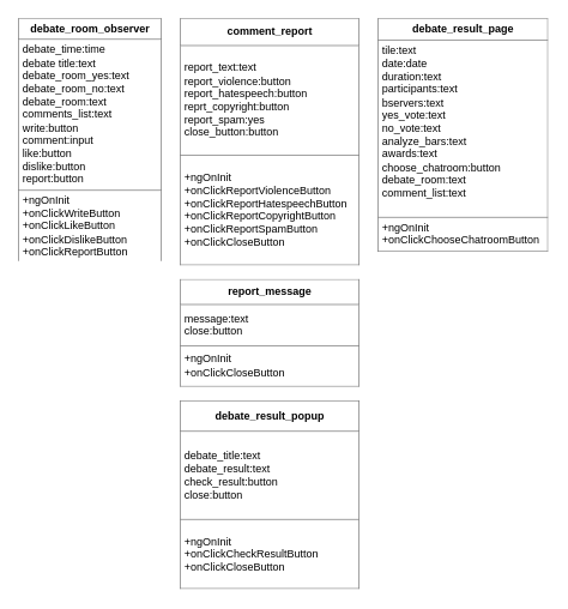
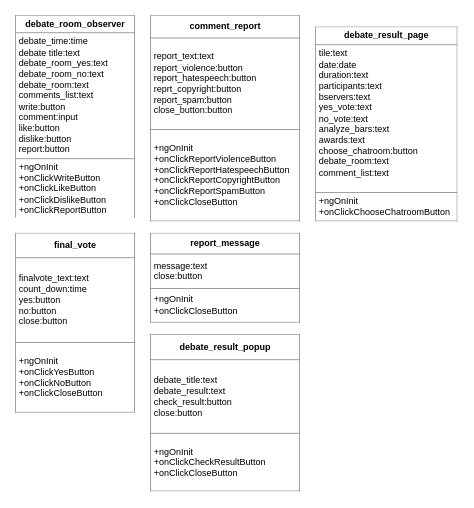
- <mxCell id="3" value="&lt;table border=&quot;1&quot; width=&quot;100%&quot; cellpadding=&quot;4&quot; style=&quot;width: 100% ; height: 100% ; border-collapse: collapse&quot;&gt;&lt;tbody&gt;&lt;tr&gt;&lt;th align=&quot;center&quot;&gt;comment_report&lt;/th&gt;&lt;/tr&gt;&lt;tr&gt;&lt;td align=&quot;center&quot;&gt;&lt;div style=&quot;text-align: left&quot;&gt;report_text:text&lt;/div&gt;&lt;div style=&quot;text-align: left&quot;&gt;report_violence:button&lt;/div&gt;&lt;div style=&quot;text-align: left&quot;&gt;report_hatespeech:button&lt;/div&gt;&lt;div style=&quot;text-align: left&quot;&gt;reprt_copyright:button&lt;/div&gt;&lt;div style=&quot;text-align: left&quot;&gt;report_spam:yes&lt;/div&gt;&lt;div style=&quot;text-align: left&quot;&gt;close_button:button&lt;/div&gt;&lt;/td&gt;&lt;/tr&gt;&lt;tr&gt;&lt;td align=&quot;center&quot;&gt;&lt;div style=&quot;text-align: left&quot;&gt;+ngOnInit&lt;br&gt;&lt;/div&gt;&lt;div style=&quot;text-align: left&quot;&gt;+onClickReportViolenceButton&lt;br&gt;&lt;/div&gt;&lt;div style=&quot;text-align: left&quot;&gt;+onClickReportHatespeechButton&lt;br&gt;&lt;/div&gt;&lt;div style=&quot;text-align: left&quot;&gt;+onClickReportCopyrightButton&lt;br&gt;&lt;/div&gt;&lt;div style=&quot;text-align: left&quot;&gt;+onClickReportSpamButton&lt;br&gt;&lt;/div&gt;&lt;div style=&quot;text-align: left&quot;&gt;+onClickCloseButton&lt;br&gt;&lt;/div&gt;&lt;/td&gt;&lt;/tr&gt;&lt;/tbody&gt;&lt;/table&gt;" style="text;html=1;strokeColor=none;fillColor=none;overflow=fill;align=left;" vertex="1" parent="1"><mxGeometry x="200" y="20" width="200" height="275" as="geometry" /></mxCell>
+ <mxCell id="3" value="&lt;table border=&quot;1&quot; width=&quot;100%&quot; cellpadding=&quot;4&quot; style=&quot;width: 100% ; height: 100% ; border-collapse: collapse&quot;&gt;&lt;tbody&gt;&lt;tr&gt;&lt;th align=&quot;center&quot;&gt;comment_report&lt;/th&gt;&lt;/tr&gt;&lt;tr&gt;&lt;td align=&quot;center&quot;&gt;&lt;div style=&quot;text-align: left&quot;&gt;report_text:text&lt;/div&gt;&lt;div style=&quot;text-align: left&quot;&gt;report_violence:button&lt;/div&gt;&lt;div style=&quot;text-align: left&quot;&gt;report_hatespeech:button&lt;/div&gt;&lt;div style=&quot;text-align: left&quot;&gt;reprt_copyright:button&lt;/div&gt;&lt;div style=&quot;text-align: left&quot;&gt;report_spam:button&lt;/div&gt;&lt;div style=&quot;text-align: left&quot;&gt;close_button:button&lt;/div&gt;&lt;/td&gt;&lt;/tr&gt;&lt;tr&gt;&lt;td align=&quot;center&quot;&gt;&lt;div style=&quot;text-align: left&quot;&gt;+ngOnInit&lt;br&gt;&lt;/div&gt;&lt;div style=&quot;text-align: left&quot;&gt;+onClickReportViolenceButton&lt;br&gt;&lt;/div&gt;&lt;div style=&quot;text-align: left&quot;&gt;+onClickReportHatespeechButton&lt;br&gt;&lt;/div&gt;&lt;div style=&quot;text-align: left&quot;&gt;+onClickReportCopyrightButton&lt;br&gt;&lt;/div&gt;&lt;div style=&quot;text-align: left&quot;&gt;+onClickReportSpamButton&lt;br&gt;&lt;/div&gt;&lt;div style=&quot;text-align: left&quot;&gt;+onClickCloseButton&lt;br&gt;&lt;/div&gt;&lt;/td&gt;&lt;/tr&gt;&lt;/tbody&gt;&lt;/table&gt;" style="text;html=1;strokeColor=none;fillColor=none;overflow=fill;align=left;" vertex="1" parent="1"><mxGeometry x="200" y="20" width="200" height="275" as="geometry" /></mxCell>
- <mxCell id="4" value="&lt;table border=&quot;1&quot; width=&quot;100%&quot; cellpadding=&quot;4&quot; style=&quot;width: 100% ; height: 100% ; border-collapse: collapse&quot;&gt;&lt;tbody&gt;&lt;tr&gt;&lt;th align=&quot;center&quot;&gt;debate_result_page&lt;/th&gt;&lt;/tr&gt;&lt;tr&gt;&lt;td align=&quot;center&quot;&gt;&lt;div style=&quot;text-align: left&quot;&gt;tile:text&lt;/div&gt;&lt;div style=&quot;text-align: left&quot;&gt;date:date&lt;/div&gt;&lt;div style=&quot;text-align: left&quot;&gt;duration:text&lt;/div&gt;&lt;div style=&quot;text-align: left&quot;&gt;participants:text&lt;/div&gt;&lt;div style=&quot;text-align: left&quot;&gt;&lt;span&gt;bservers:text&lt;/span&gt;&lt;/div&gt;&lt;div style=&quot;text-align: left&quot;&gt;&lt;span&gt;yes_vote:text&lt;/span&gt;&lt;/div&gt;&lt;div style=&quot;text-align: left&quot;&gt;&lt;span&gt;no_vote:text&lt;/span&gt;&lt;/div&gt;&lt;div style=&quot;text-align: left&quot;&gt;&lt;span&gt;analyze_bars:text&lt;/span&gt;&lt;/div&gt;&lt;div style=&quot;text-align: left&quot;&gt;&lt;span&gt;awards:text&lt;/span&gt;&lt;/div&gt;&lt;div style=&quot;text-align: left&quot;&gt;&lt;span&gt;choose_chatroom:button&lt;/span&gt;&lt;/div&gt;&lt;div style=&quot;text-align: left&quot;&gt;&lt;span&gt;debate_room:text&lt;/span&gt;&lt;/div&gt;&lt;div style=&quot;text-align: left&quot;&gt;comment_list:text&lt;/div&gt;&lt;div style=&quot;text-align: left&quot;&gt;&lt;br&gt;&lt;/div&gt;&lt;/td&gt;&lt;/tr&gt;&lt;tr&gt;&lt;td align=&quot;center&quot;&gt;&lt;div style=&quot;text-align: left&quot;&gt;+ngOnInit&lt;br&gt;&lt;/div&gt;&lt;div style=&quot;text-align: left&quot;&gt;&lt;span&gt;+onClickChooseChatroomButton&lt;/span&gt;&lt;br&gt;&lt;/div&gt;&lt;/td&gt;&lt;/tr&gt;&lt;/tbody&gt;&lt;/table&gt;" style="text;html=1;strokeColor=none;fillColor=none;overflow=fill;align=left;" vertex="1" parent="1"><mxGeometry x="420" y="20" width="190" height="260" as="geometry" /></mxCell>
+ <mxCell id="4" value="&lt;table border=&quot;1&quot; width=&quot;100%&quot; cellpadding=&quot;4&quot; style=&quot;width: 100% ; height: 100% ; border-collapse: collapse&quot;&gt;&lt;tbody&gt;&lt;tr&gt;&lt;th align=&quot;center&quot;&gt;debate_result_page&lt;/th&gt;&lt;/tr&gt;&lt;tr&gt;&lt;td align=&quot;center&quot;&gt;&lt;div style=&quot;text-align: left&quot;&gt;tile:text&lt;/div&gt;&lt;div style=&quot;text-align: left&quot;&gt;date:date&lt;/div&gt;&lt;div style=&quot;text-align: left&quot;&gt;duration:text&lt;/div&gt;&lt;div style=&quot;text-align: left&quot;&gt;participants:text&lt;/div&gt;&lt;div style=&quot;text-align: left&quot;&gt;&lt;span&gt;bservers:text&lt;/span&gt;&lt;/div&gt;&lt;div style=&quot;text-align: left&quot;&gt;&lt;span&gt;yes_vote:text&lt;/span&gt;&lt;/div&gt;&lt;div style=&quot;text-align: left&quot;&gt;&lt;span&gt;no_vote:text&lt;/span&gt;&lt;/div&gt;&lt;div style=&quot;text-align: left&quot;&gt;&lt;span&gt;analyze_bars:text&lt;/span&gt;&lt;/div&gt;&lt;div style=&quot;text-align: left&quot;&gt;&lt;span&gt;awards:text&lt;/span&gt;&lt;/div&gt;&lt;div style=&quot;text-align: left&quot;&gt;&lt;span&gt;choose_chatroom:button&lt;/span&gt;&lt;/div&gt;&lt;div style=&quot;text-align: left&quot;&gt;&lt;span&gt;debate_room:text&lt;/span&gt;&lt;/div&gt;&lt;div style=&quot;text-align: left&quot;&gt;comment_list:text&lt;/div&gt;&lt;div style=&quot;text-align: left&quot;&gt;&lt;br&gt;&lt;/div&gt;&lt;/td&gt;&lt;/tr&gt;&lt;tr&gt;&lt;td align=&quot;center&quot;&gt;&lt;div style=&quot;text-align: left&quot;&gt;+ngOnInit&lt;br&gt;&lt;/div&gt;&lt;div style=&quot;text-align: left&quot;&gt;&lt;span&gt;+onClickChooseChatroomButton&lt;/span&gt;&lt;br&gt;&lt;/div&gt;&lt;/td&gt;&lt;/tr&gt;&lt;/tbody&gt;&lt;/table&gt;" style="text;html=1;strokeColor=none;fillColor=none;overflow=fill;align=left;" vertex="1" parent="1"><mxGeometry x="420" y="35" width="190" height="260" as="geometry" /></mxCell>
+ <mxCell id="5" value="&lt;table border=&quot;1&quot; width=&quot;100%&quot; cellpadding=&quot;4&quot; style=&quot;width: 100% ; height: 100% ; border-collapse: collapse&quot;&gt;&lt;tbody&gt;&lt;tr&gt;&lt;th align=&quot;center&quot;&gt;final_vote&lt;br&gt;&lt;/th&gt;&lt;/tr&gt;&lt;tr&gt;&lt;td align=&quot;center&quot;&gt;&lt;div style=&quot;text-align: left&quot;&gt;finalvote_text:text&lt;/div&gt;&lt;div style=&quot;text-align: left&quot;&gt;count_down:time&lt;/div&gt;&lt;div style=&quot;text-align: left&quot;&gt;yes:button&lt;/div&gt;&lt;div style=&quot;text-align: left&quot;&gt;no:button&lt;/div&gt;&lt;div style=&quot;text-align: left&quot;&gt;close:button&lt;/div&gt;&lt;/td&gt;&lt;/tr&gt;&lt;tr&gt;&lt;td align=&quot;center&quot;&gt;&lt;div style=&quot;text-align: left&quot;&gt;+ngOnInit&lt;br&gt;&lt;/div&gt;&lt;div style=&quot;text-align: left&quot;&gt;+onClickYesButton&lt;/div&gt;&lt;div style=&quot;text-align: left&quot;&gt;+onClickNoButton&lt;/div&gt;&lt;div style=&quot;text-align: left&quot;&gt;+onClickCloseButton&lt;/div&gt;&lt;/td&gt;&lt;/tr&gt;&lt;/tbody&gt;&lt;/table&gt;" style="text;html=1;strokeColor=none;fillColor=none;overflow=fill;align=left;" vertex="1" parent="1"><mxGeometry x="20" y="310" width="160" height="240" as="geometry" /></mxCell>
